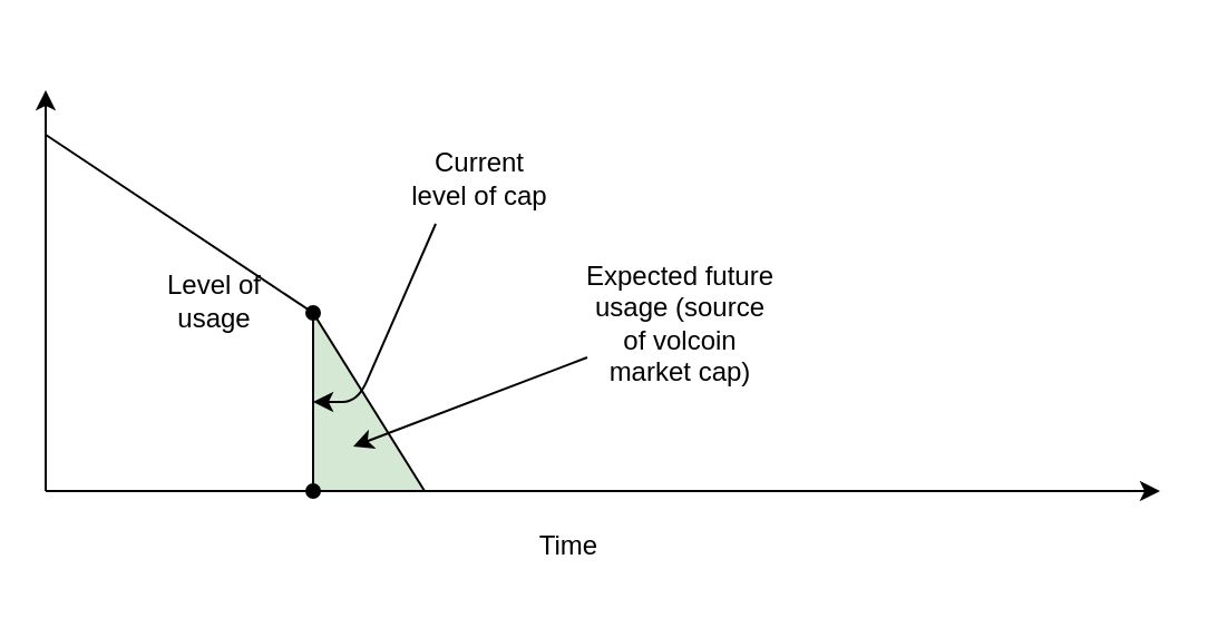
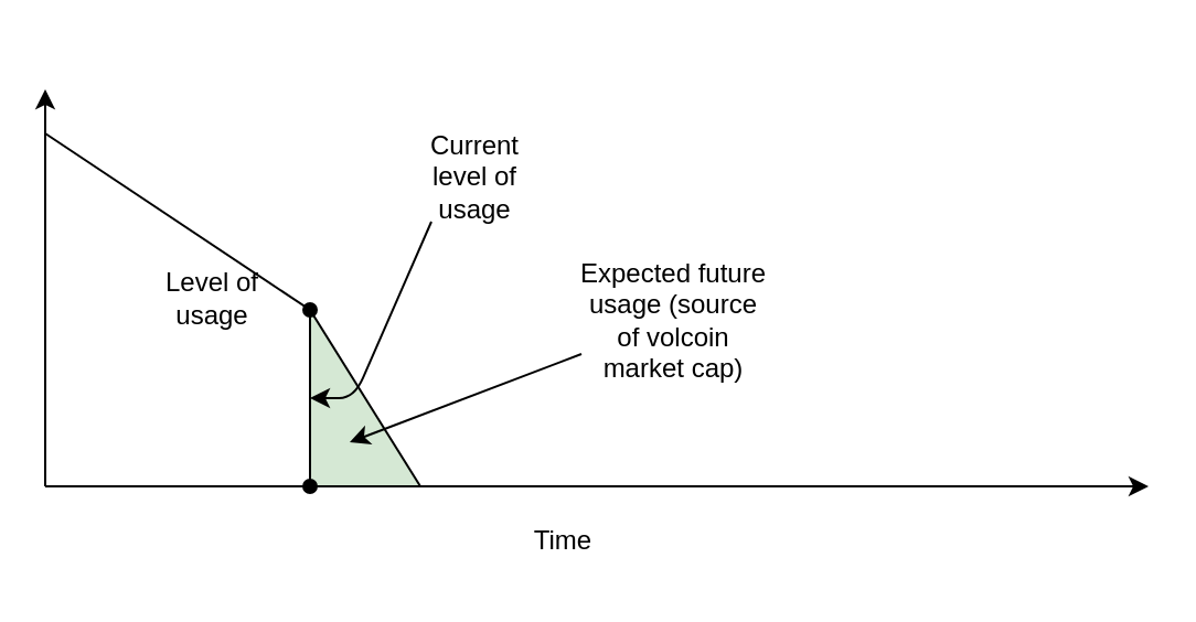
- <mxCell id="11" value="Current level of cap" style="text;html=1;strokeColor=none;fillColor=none;align=center;verticalAlign=middle;whiteSpace=wrap;rounded=0;" vertex="1" parent="1"><mxGeometry x="180" y="65" width="70" height="30" as="geometry" /></mxCell>
+ <mxCell id="11" value="Current level of usage" style="text;html=1;strokeColor=none;fillColor=none;align=center;verticalAlign=middle;whiteSpace=wrap;rounded=0;" vertex="1" parent="1"><mxGeometry x="180" y="65" width="70" height="30" as="geometry" /></mxCell>
